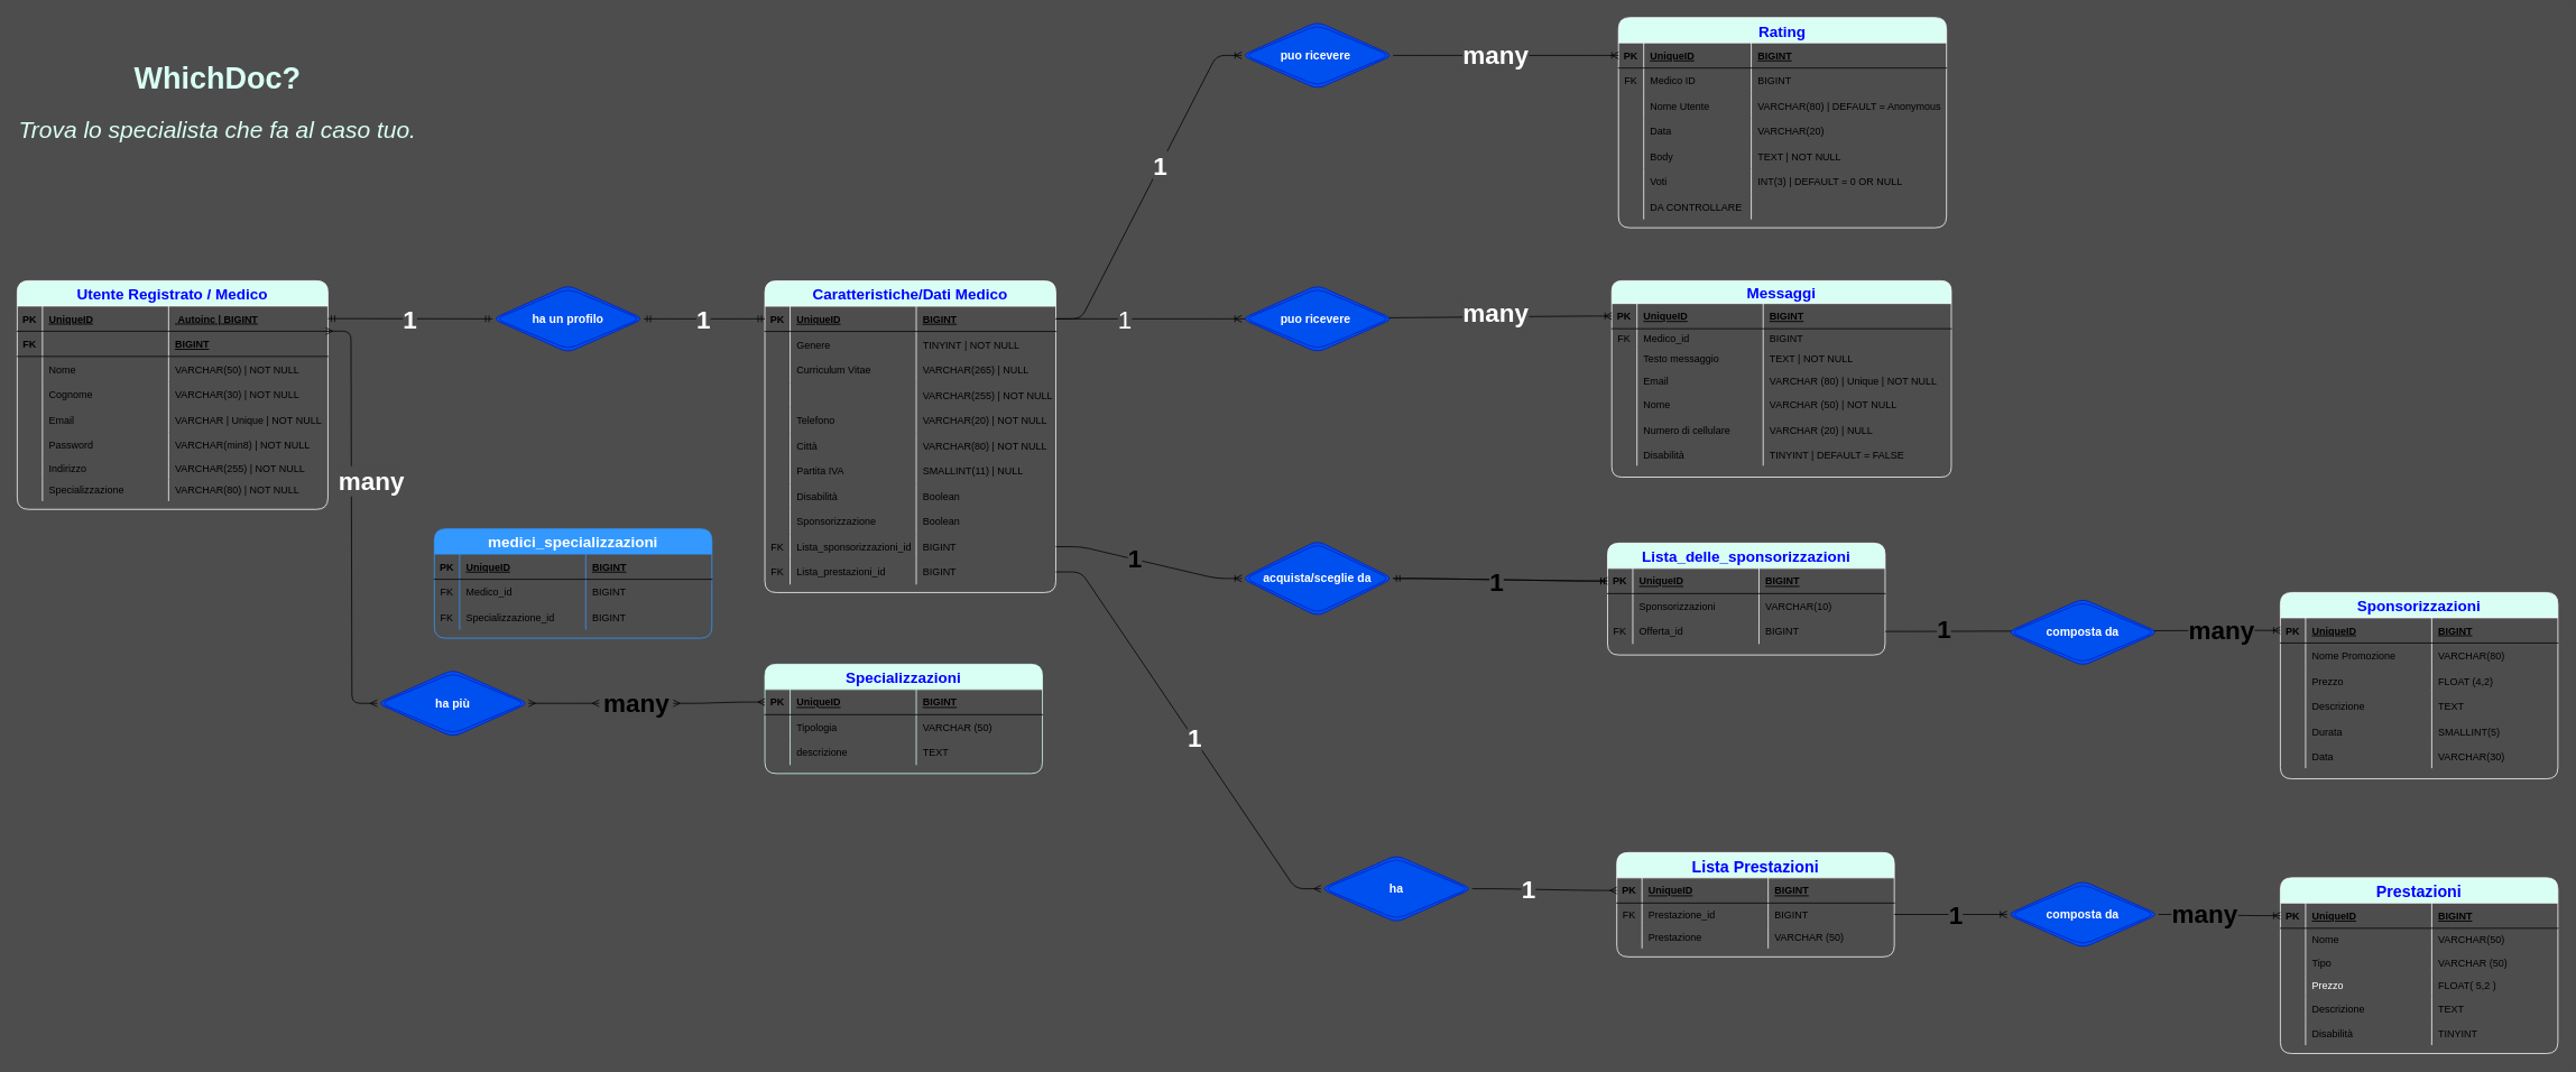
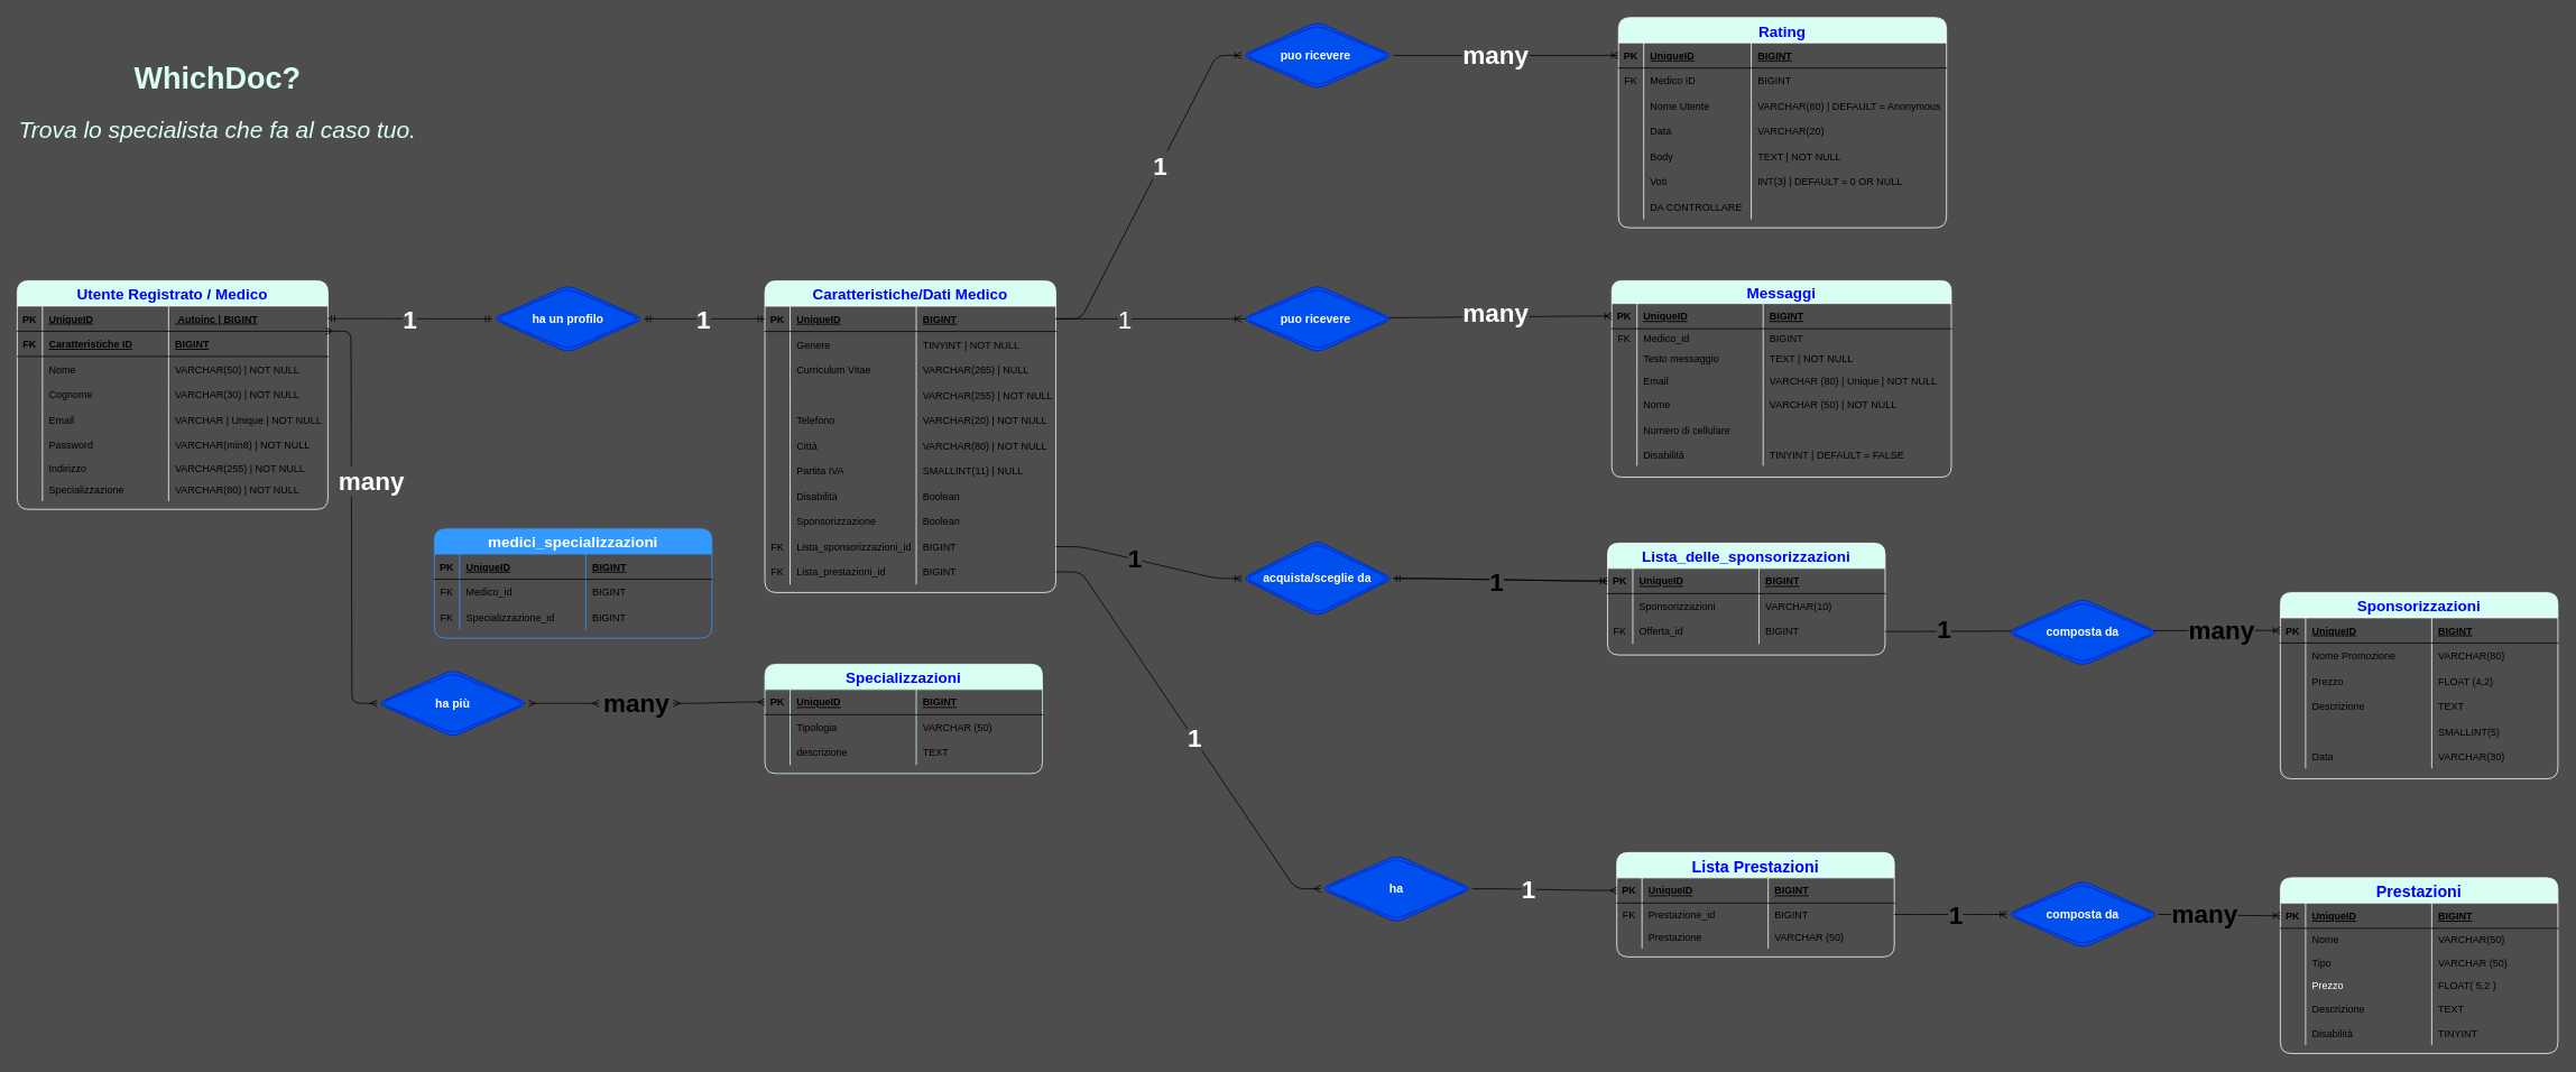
+ <mxCell id="9" value="Caratteristiche ID" style="shape=partialRectangle;connectable=0;fillColor=none;top=0;left=0;bottom=0;right=0;align=left;spacingLeft=6;fontStyle=5;overflow=hidden;rounded=1;" parent="7" vertex="1"><mxGeometry x="30" width="150" height="30" as="geometry" /></mxCell>
- <mxCell id="168" value="VARCHAR (20) | NULL" style="shape=partialRectangle;connectable=0;fillColor=none;top=0;left=0;bottom=0;right=0;align=left;spacingLeft=6;overflow=hidden;rounded=1;" parent="165" vertex="1"><mxGeometry x="180" width="223.754" height="31" as="geometry" /></mxCell>
- <mxCell id="270" value="Durata" style="shape=partialRectangle;connectable=0;fillColor=none;top=0;left=0;bottom=0;right=0;align=left;spacingLeft=6;overflow=hidden;rounded=1;labelBackgroundColor=none;" parent="268" vertex="1"><mxGeometry x="30" width="150" height="30" as="geometry" /></mxCell>
